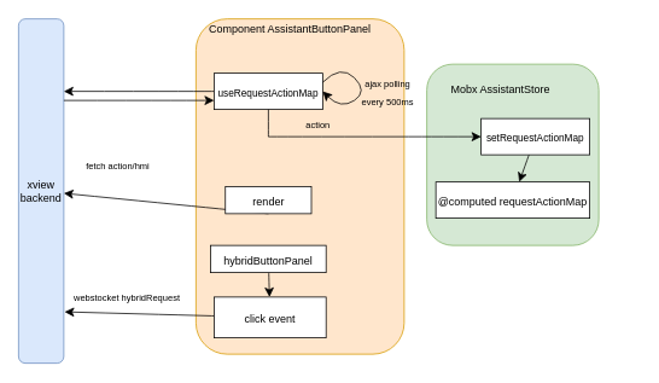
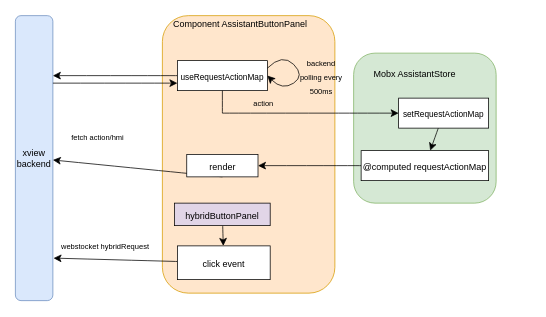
- <mxCell id="27" value="&lt;font style=&quot;font-size: 10px;&quot;&gt;ajax polling every 500ms&lt;/font&gt;" style="text;html=1;strokeColor=none;fillColor=none;align=center;verticalAlign=middle;whiteSpace=wrap;rounded=0;fontSize=16;" vertex="1" parent="1"><mxGeometry x="396" y="80" width="64" height="40" as="geometry" /></mxCell>
+ <mxCell id="27" value="&lt;font style=&quot;font-size: 10px;&quot;&gt;backend polling every 500ms&lt;/font&gt;" style="text;html=1;strokeColor=none;fillColor=none;align=center;verticalAlign=middle;whiteSpace=wrap;rounded=0;fontSize=16;" vertex="1" parent="1"><mxGeometry x="396" y="80" width="64" height="40" as="geometry" /></mxCell>
+ <mxCell id="18" style="edgeStyle=none;curved=1;rounded=0;orthogonalLoop=1;jettySize=auto;html=1;exitX=0;exitY=0.5;exitDx=0;exitDy=0;fontSize=12;startSize=8;endSize=8;" edge="1" parent="1" source="19" target="21"><mxGeometry relative="1" as="geometry" /></mxCell>
- <mxCell id="23" value="&lt;font style=&quot;font-size: 12px;&quot;&gt;hybridButtonPanel&lt;/font&gt;" style="rounded=0;whiteSpace=wrap;html=1;fontSize=16;" vertex="1" parent="1"><mxGeometry x="232.25" y="270" width="127.5" height="30" as="geometry" /></mxCell>
+ <mxCell id="23" value="&lt;font style=&quot;font-size: 12px;&quot;&gt;hybridButtonPanel&lt;/font&gt;" style="rounded=0;whiteSpace=wrap;html=1;fontSize=16;fillColor=#e1d5e7;" vertex="1" parent="1"><mxGeometry x="232.25" y="270" width="127.5" height="30" as="geometry" /></mxCell>
